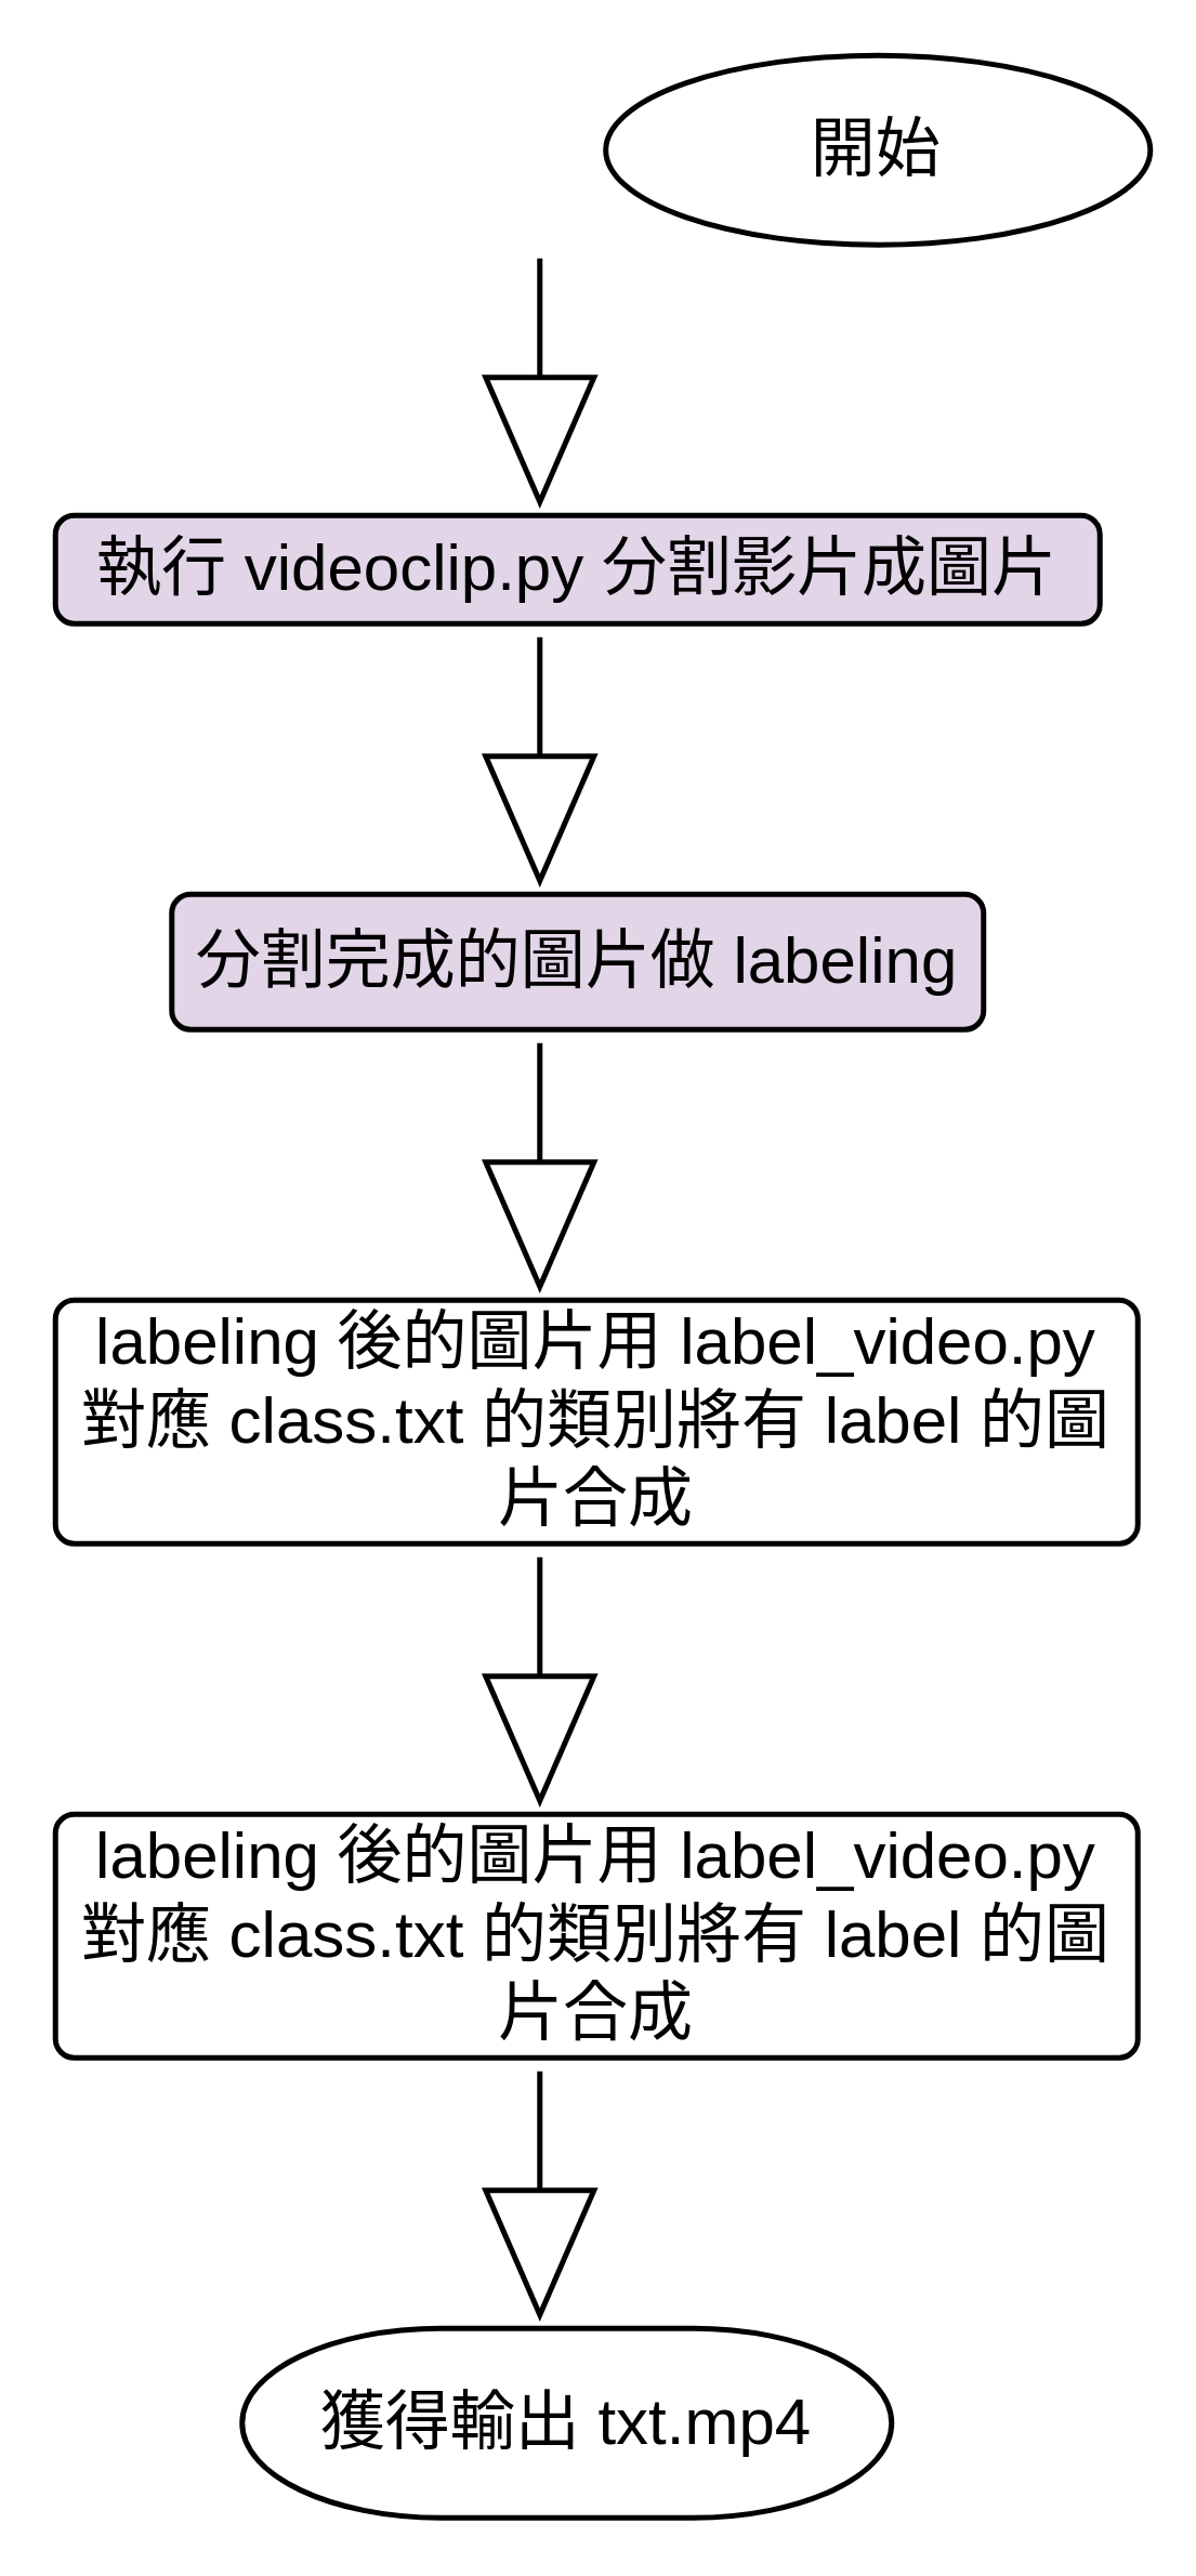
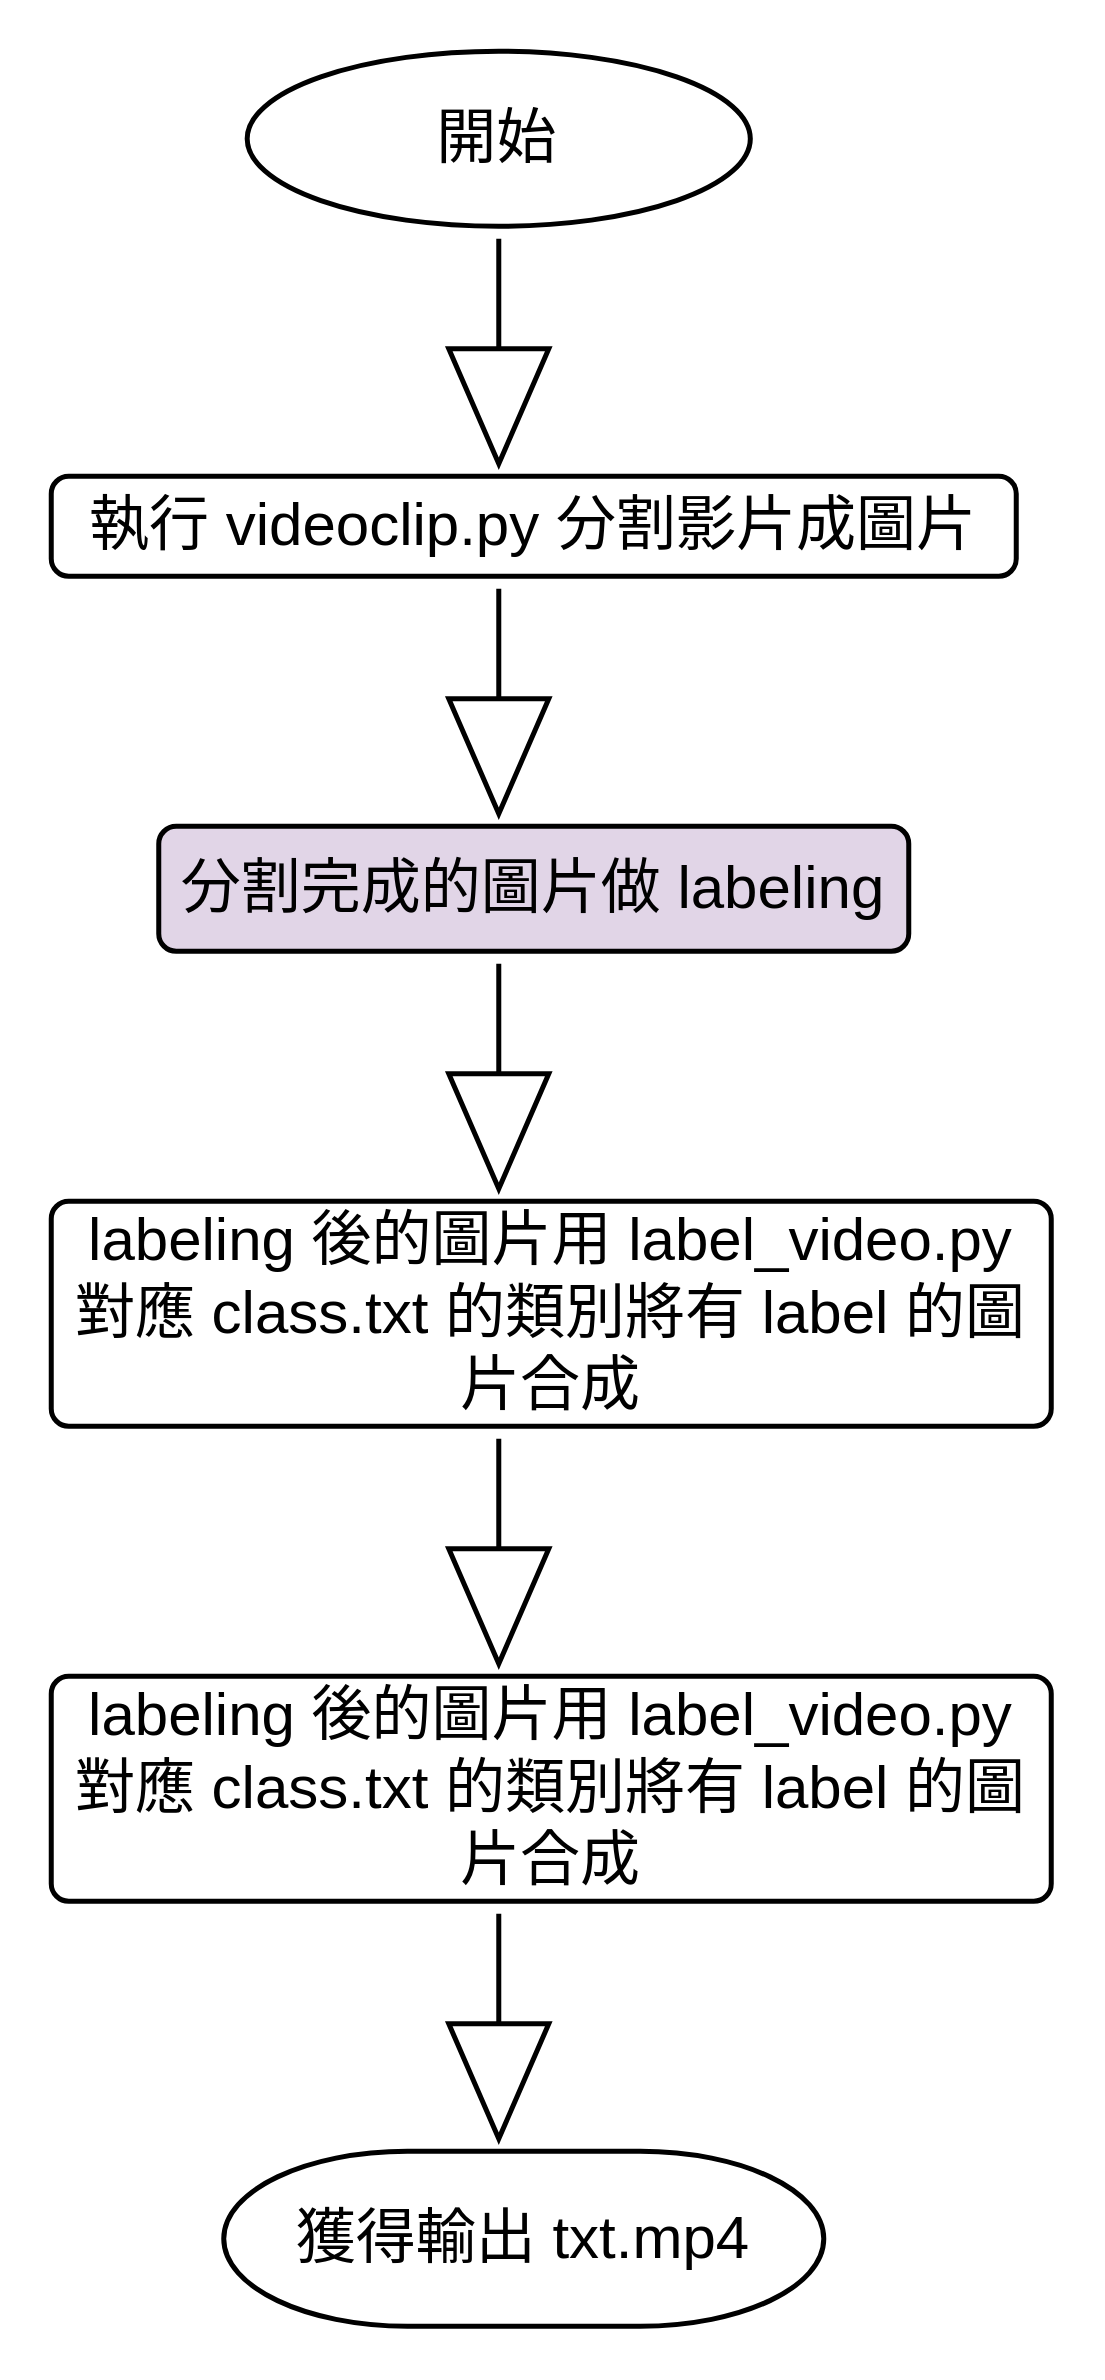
- <mxCell id="2" value="&lt;font style=&quot;font-size: 24px;&quot;&gt;開始&lt;/font&gt;" style="strokeWidth=2;html=1;shape=mxgraph.flowchart.start_1;whiteSpace=wrap;" vertex="1" parent="1"><mxGeometry x="223.38" y="20" width="201.25" height="70" as="geometry" /></mxCell>
+ <mxCell id="2" value="&lt;font style=&quot;font-size: 24px;&quot;&gt;開始&lt;/font&gt;" style="strokeWidth=2;html=1;shape=mxgraph.flowchart.start_1;whiteSpace=wrap;" vertex="1" parent="1"><mxGeometry x="98.38" y="20" width="201.25" height="70" as="geometry" /></mxCell>
- <mxCell id="4" value="執行&amp;nbsp;videoclip.py 分割影片成圖片" style="rounded=1;whiteSpace=wrap;html=1;absoluteArcSize=1;arcSize=14;strokeWidth=2;fontSize=24;fillColor=#e1d5e7;" vertex="1" parent="1"><mxGeometry x="20" y="190" width="386" height="40" as="geometry" /></mxCell>
+ <mxCell id="4" value="執行&amp;nbsp;videoclip.py 分割影片成圖片" style="rounded=1;whiteSpace=wrap;html=1;absoluteArcSize=1;arcSize=14;strokeWidth=2;fontSize=24;" vertex="1" parent="1"><mxGeometry x="20" y="190" width="386" height="40" as="geometry" /></mxCell>
